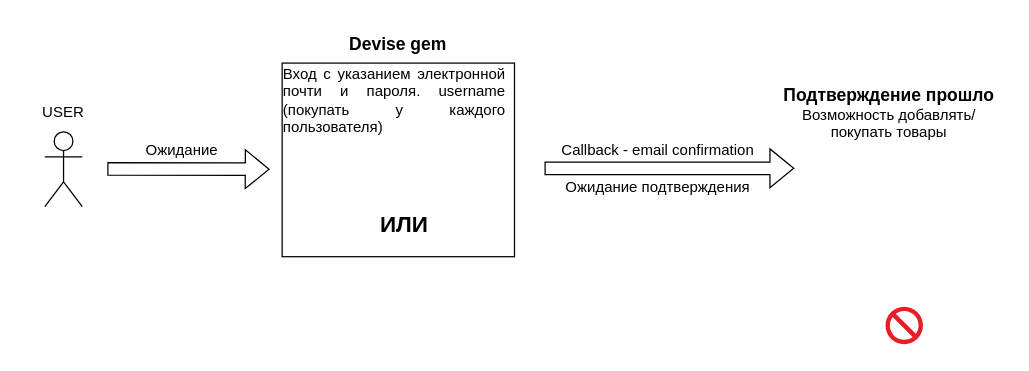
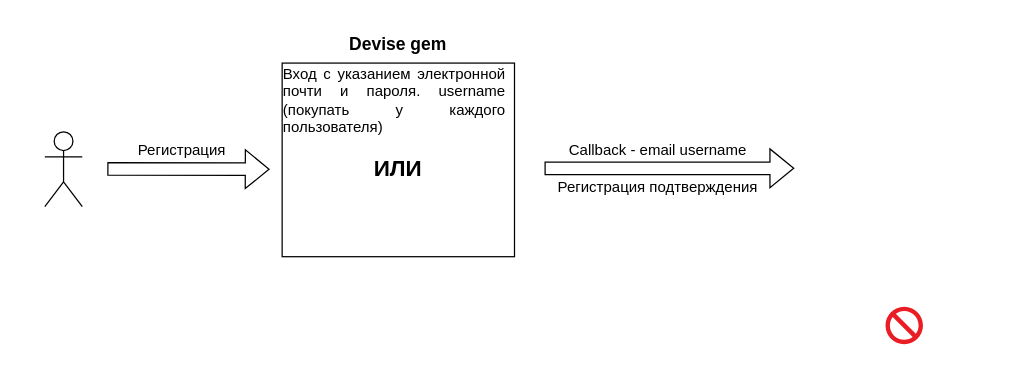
- <mxCell id="4" value="USER" style="text;html=1;align=center;verticalAlign=middle;whiteSpace=wrap;rounded=0;" vertex="1" parent="1"><mxGeometry x="20" y="75" width="60" height="30" as="geometry" /></mxCell>
- <mxCell id="13" value="&lt;font style=&quot;font-size: 14px;&quot;&gt;&lt;b&gt;Подтверждение прошло&lt;/b&gt;&lt;/font&gt;&lt;br&gt;Возможность добавлять/покупать товары" style="text;html=1;align=center;verticalAlign=middle;whiteSpace=wrap;rounded=0;" vertex="1" parent="1"><mxGeometry x="621" y="75" width="180" height="30" as="geometry" /></mxCell>
- <mxCell id="6" value="Ожидание" style="text;html=1;align=center;verticalAlign=middle;whiteSpace=wrap;rounded=0;" vertex="1" parent="1"><mxGeometry x="115" y="105" width="60" height="30" as="geometry" /></mxCell>
+ <mxCell id="6" value="Регистрация" style="text;html=1;align=center;verticalAlign=middle;whiteSpace=wrap;rounded=0;" vertex="1" parent="1"><mxGeometry x="115" y="105" width="60" height="30" as="geometry" /></mxCell>
- <mxCell id="10" value="Callback - email confirmation" style="text;html=1;align=center;verticalAlign=middle;whiteSpace=wrap;rounded=0;" vertex="1" parent="1"><mxGeometry x="441" y="105" width="170" height="30" as="geometry" /></mxCell>
+ <mxCell id="10" value="Callback - email username" style="text;html=1;align=center;verticalAlign=middle;whiteSpace=wrap;rounded=0;" vertex="1" parent="1"><mxGeometry x="441" y="105" width="170" height="30" as="geometry" /></mxCell>
- <mxCell id="11" value="Ожидание подтверждения" style="text;html=1;align=center;verticalAlign=middle;whiteSpace=wrap;rounded=0;" vertex="1" parent="1"><mxGeometry x="431" y="135" width="190" height="30" as="geometry" /></mxCell>
+ <mxCell id="11" value="Регистрация подтверждения" style="text;html=1;align=center;verticalAlign=middle;whiteSpace=wrap;rounded=0;" vertex="1" parent="1"><mxGeometry x="431" y="135" width="190" height="30" as="geometry" /></mxCell>
- <mxCell id="8" value="&lt;font style=&quot;font-size: 18px;&quot;&gt;&lt;b style=&quot;&quot;&gt;ИЛИ&lt;/b&gt;&lt;/font&gt;" style="text;html=1;align=center;verticalAlign=middle;whiteSpace=wrap;rounded=0;" vertex="1" parent="1"><mxGeometry x="293" y="165" width="60" height="30" as="geometry" /></mxCell>
+ <mxCell id="8" value="&lt;font style=&quot;font-size: 18px;&quot;&gt;&lt;b style=&quot;&quot;&gt;ИЛИ&lt;/b&gt;&lt;/font&gt;" style="text;html=1;align=center;verticalAlign=middle;whiteSpace=wrap;rounded=0;" vertex="1" parent="1"><mxGeometry x="288" y="120" width="60" height="30" as="geometry" /></mxCell>
